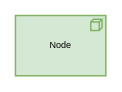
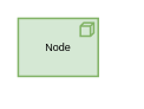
- <mxCell id="2" value="Node" style="html=1;outlineConnect=0;whiteSpace=wrap;fillColor=#d5e8d4;strokeColor=#82b366;shape=mxgraph.archimate3.application;appType=node;archiType=square;strokeWidth=2;" vertex="1" parent="1"><mxGeometry x="20" y="20" width="120" height="80" as="geometry" /></mxCell>
+ <mxCell id="2" value="Node" style="html=1;outlineConnect=0;whiteSpace=wrap;fillColor=#d5e8d4;strokeColor=#82b366;shape=mxgraph.archimate3.application;appType=node;archiType=square;strokeWidth=2;" vertex="1" parent="1"><mxGeometry x="20" y="20" width="90" height="65" as="geometry" /></mxCell>
